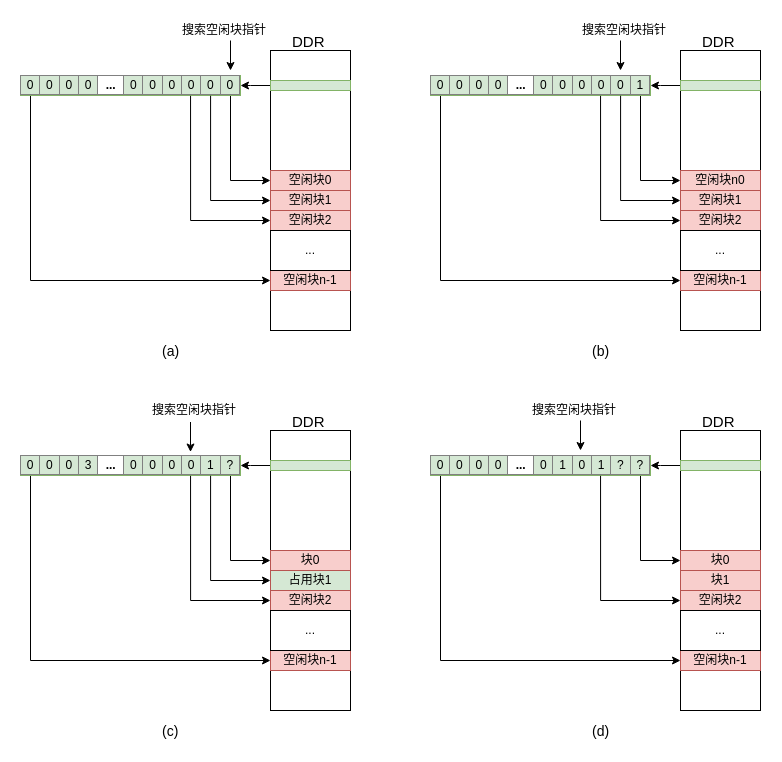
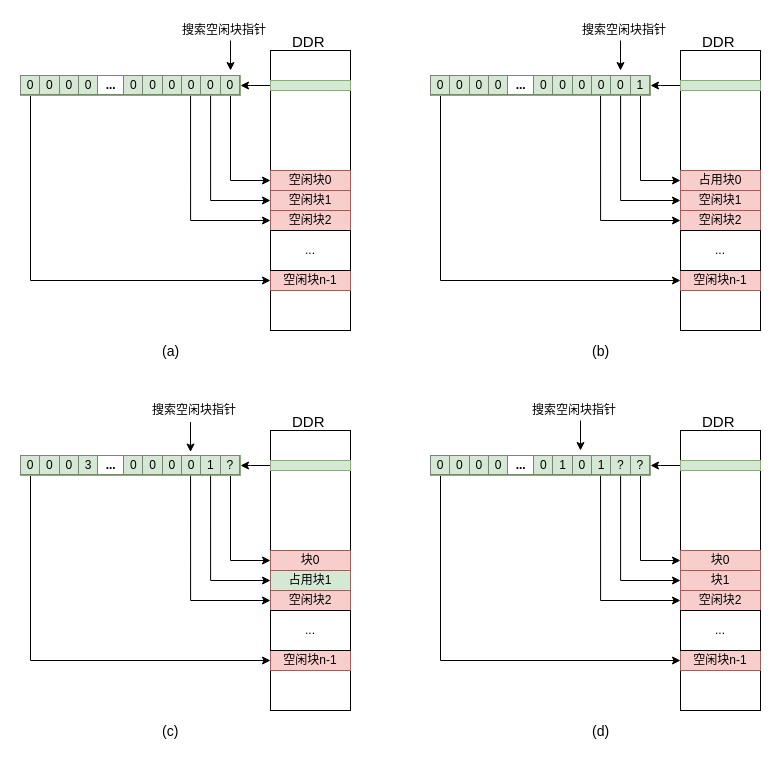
- <mxCell id="26" value="空闲块n0" style="rounded=0;whiteSpace=wrap;html=1;fillColor=#f8cecc;strokeColor=#b85450;" vertex="1" parent="1"><mxGeometry x="680" y="170" width="80" height="20" as="geometry" /></mxCell>
+ <mxCell id="26" value="占用块0" style="rounded=0;whiteSpace=wrap;html=1;fillColor=#f8cecc;strokeColor=#b85450;" vertex="1" parent="1"><mxGeometry x="680" y="170" width="80" height="20" as="geometry" /></mxCell>
+ <mxCell id="63" style="edgeStyle=orthogonalEdgeStyle;rounded=0;orthogonalLoop=1;jettySize=auto;html=1;entryX=0;entryY=0.5;entryDx=0;entryDy=0;exitX=0.864;exitY=1.014;exitDx=0;exitDy=0;exitPerimeter=0;" edge="1" source="57" target="59" parent="1"><mxGeometry relative="1" as="geometry"><mxPoint x="620" y="480" as="sourcePoint" /><mxPoint x="660" y="560.095" as="targetPoint" /><Array as="points"><mxPoint x="620" y="580" /></Array></mxGeometry></mxCell>
